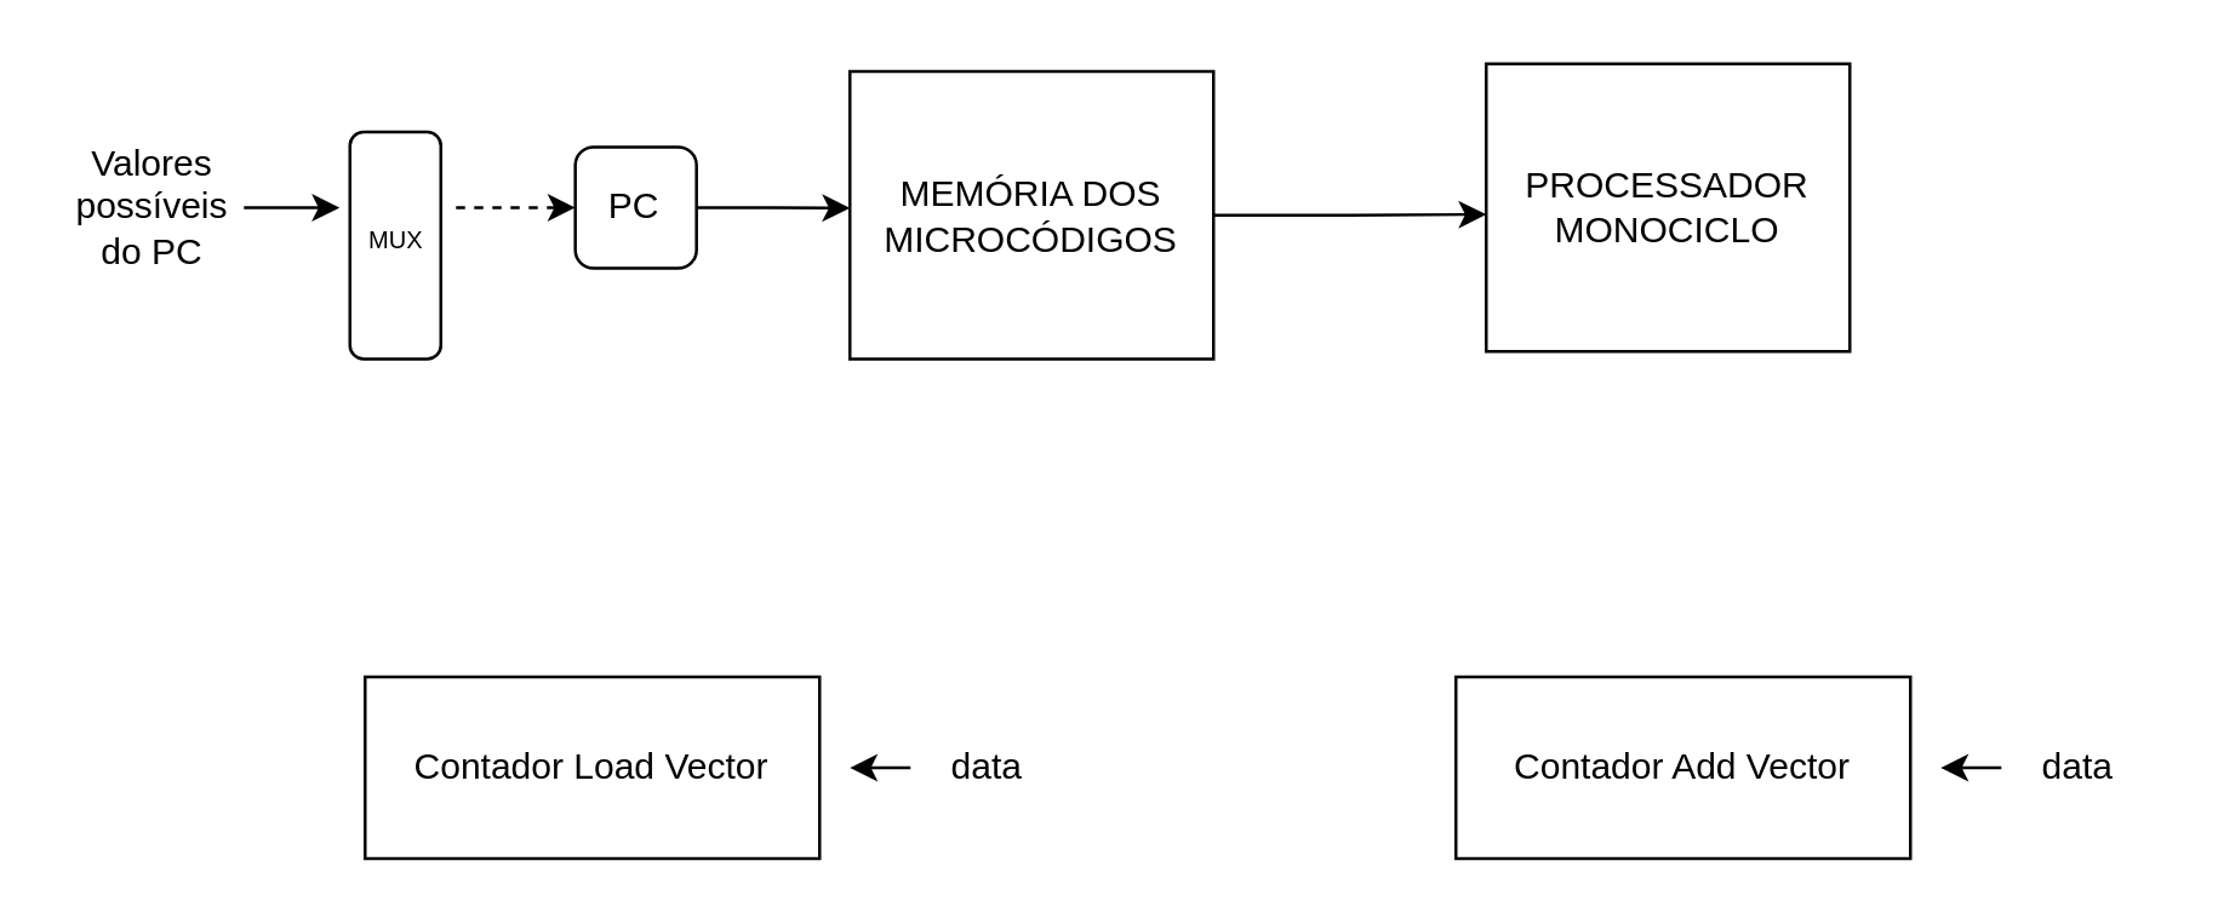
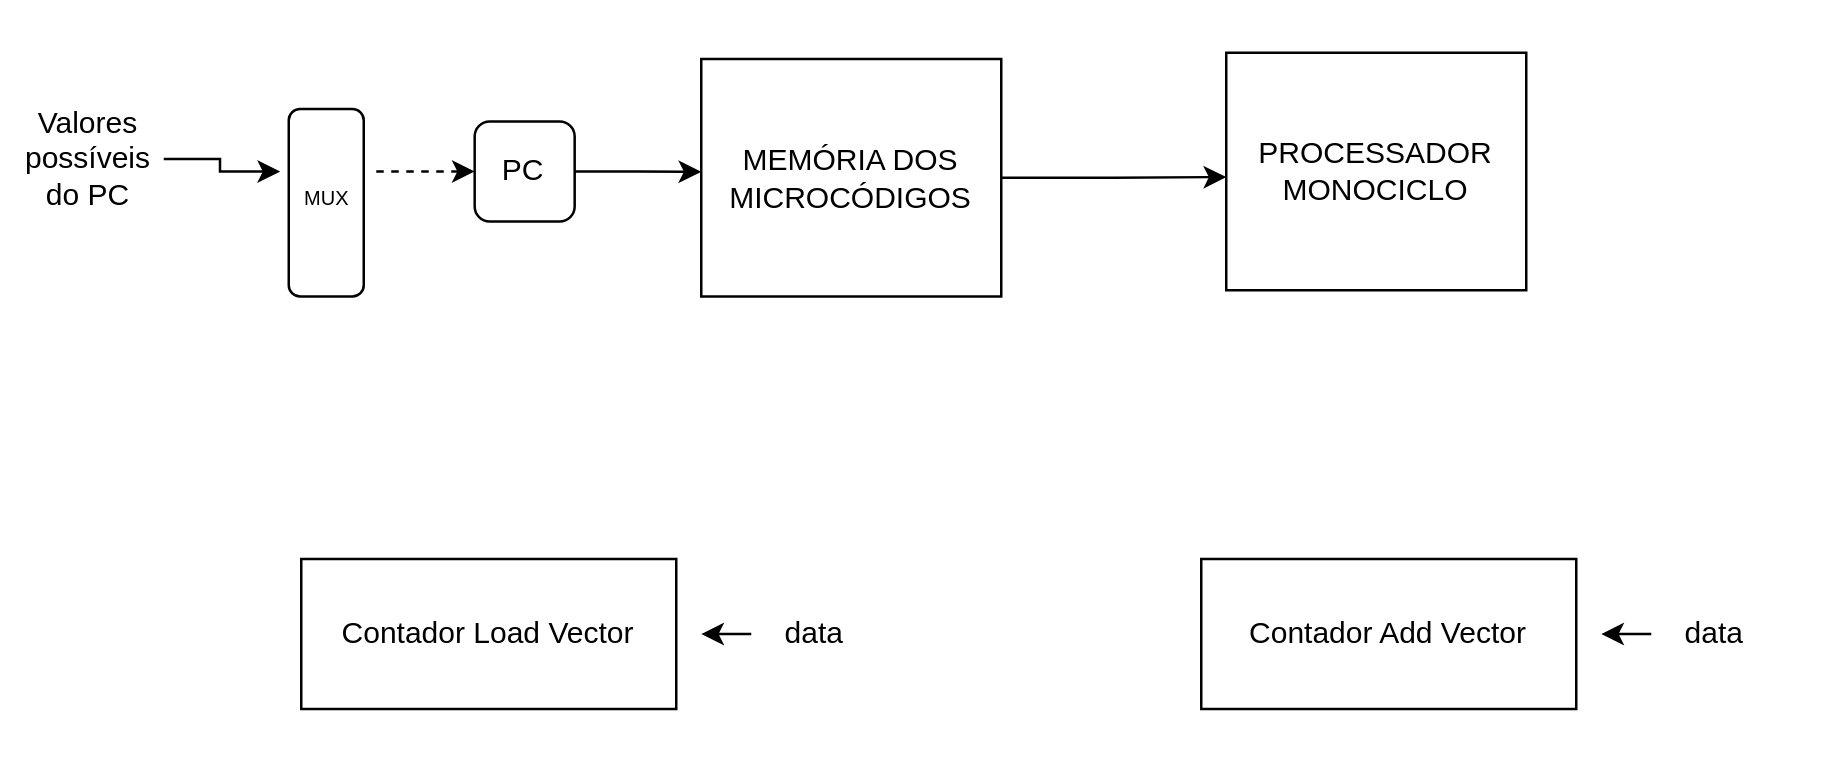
- <mxCell id="9" value="Valores possíveis do PC" style="text;html=1;align=center;verticalAlign=middle;whiteSpace=wrap;rounded=0;fontColor=light-dark(#000000,#000000);" vertex="1" parent="1"><mxGeometry x="20" y="53" width="60" height="30" as="geometry" /></mxCell>
+ <mxCell id="9" value="Valores possíveis do PC" style="text;html=1;align=center;verticalAlign=middle;whiteSpace=wrap;rounded=0;fontColor=light-dark(#000000,#000000);" vertex="1" parent="1"><mxGeometry x="5" y="48" width="60" height="30" as="geometry" /></mxCell>
